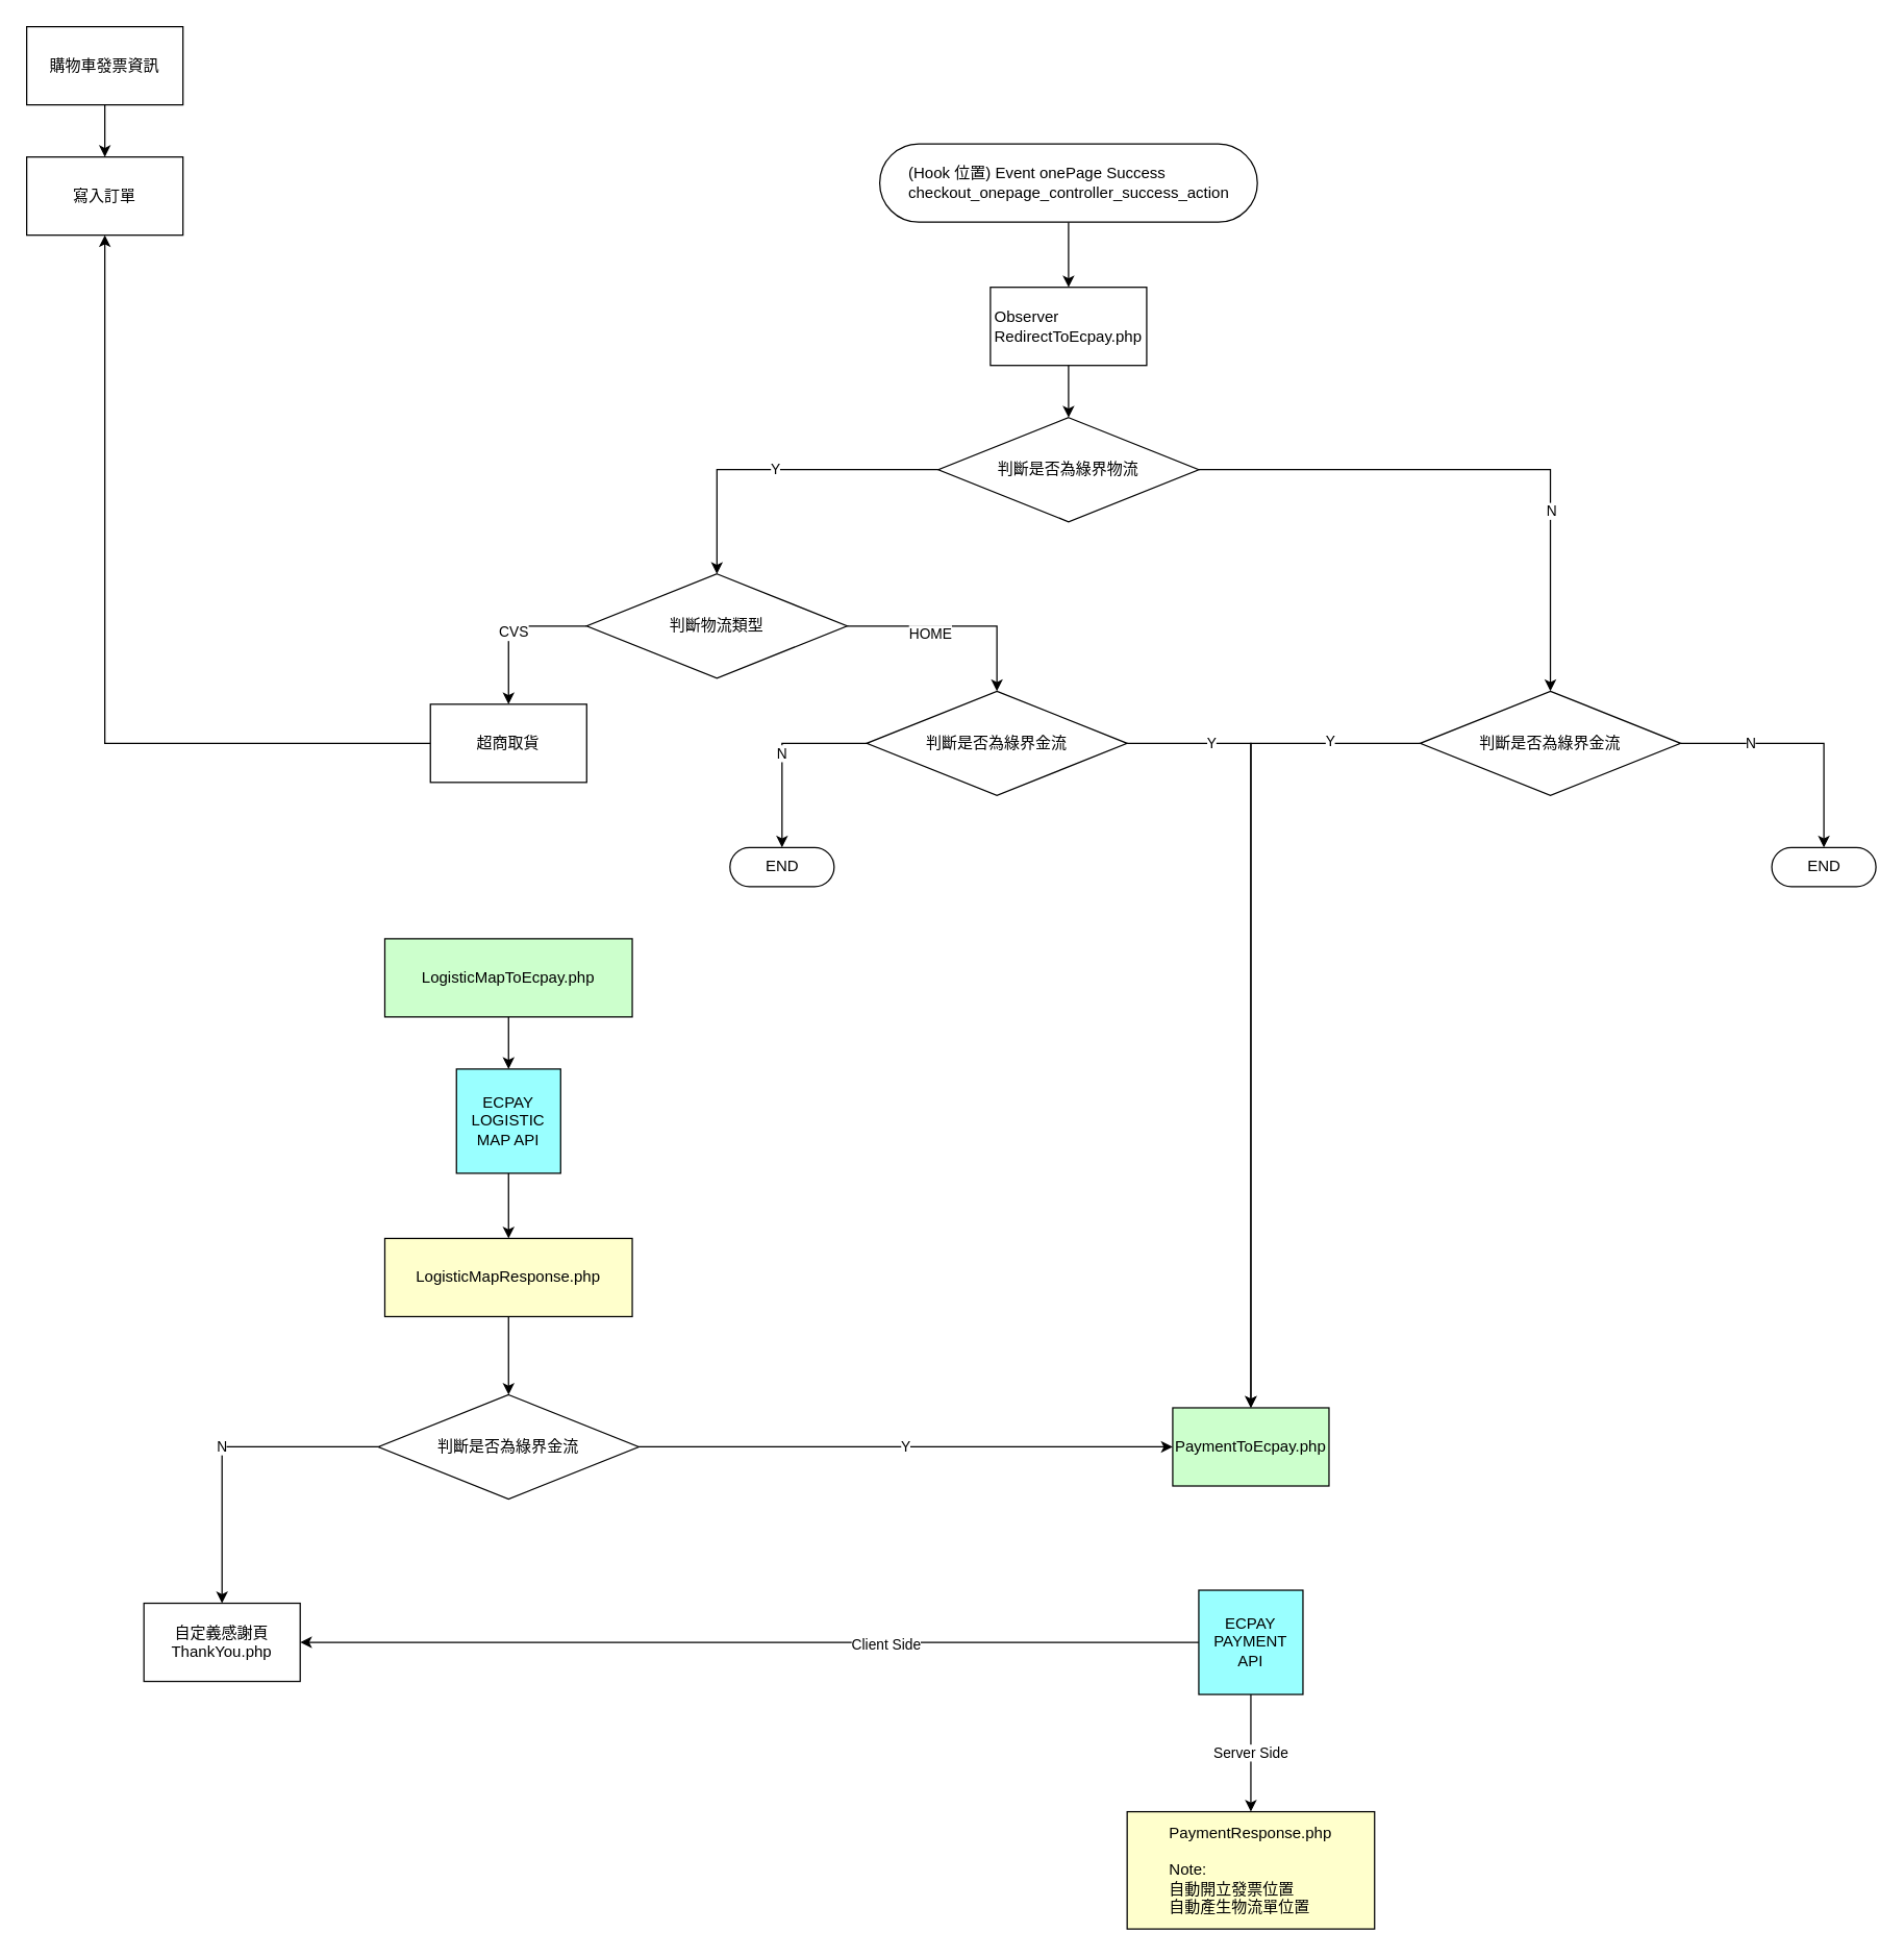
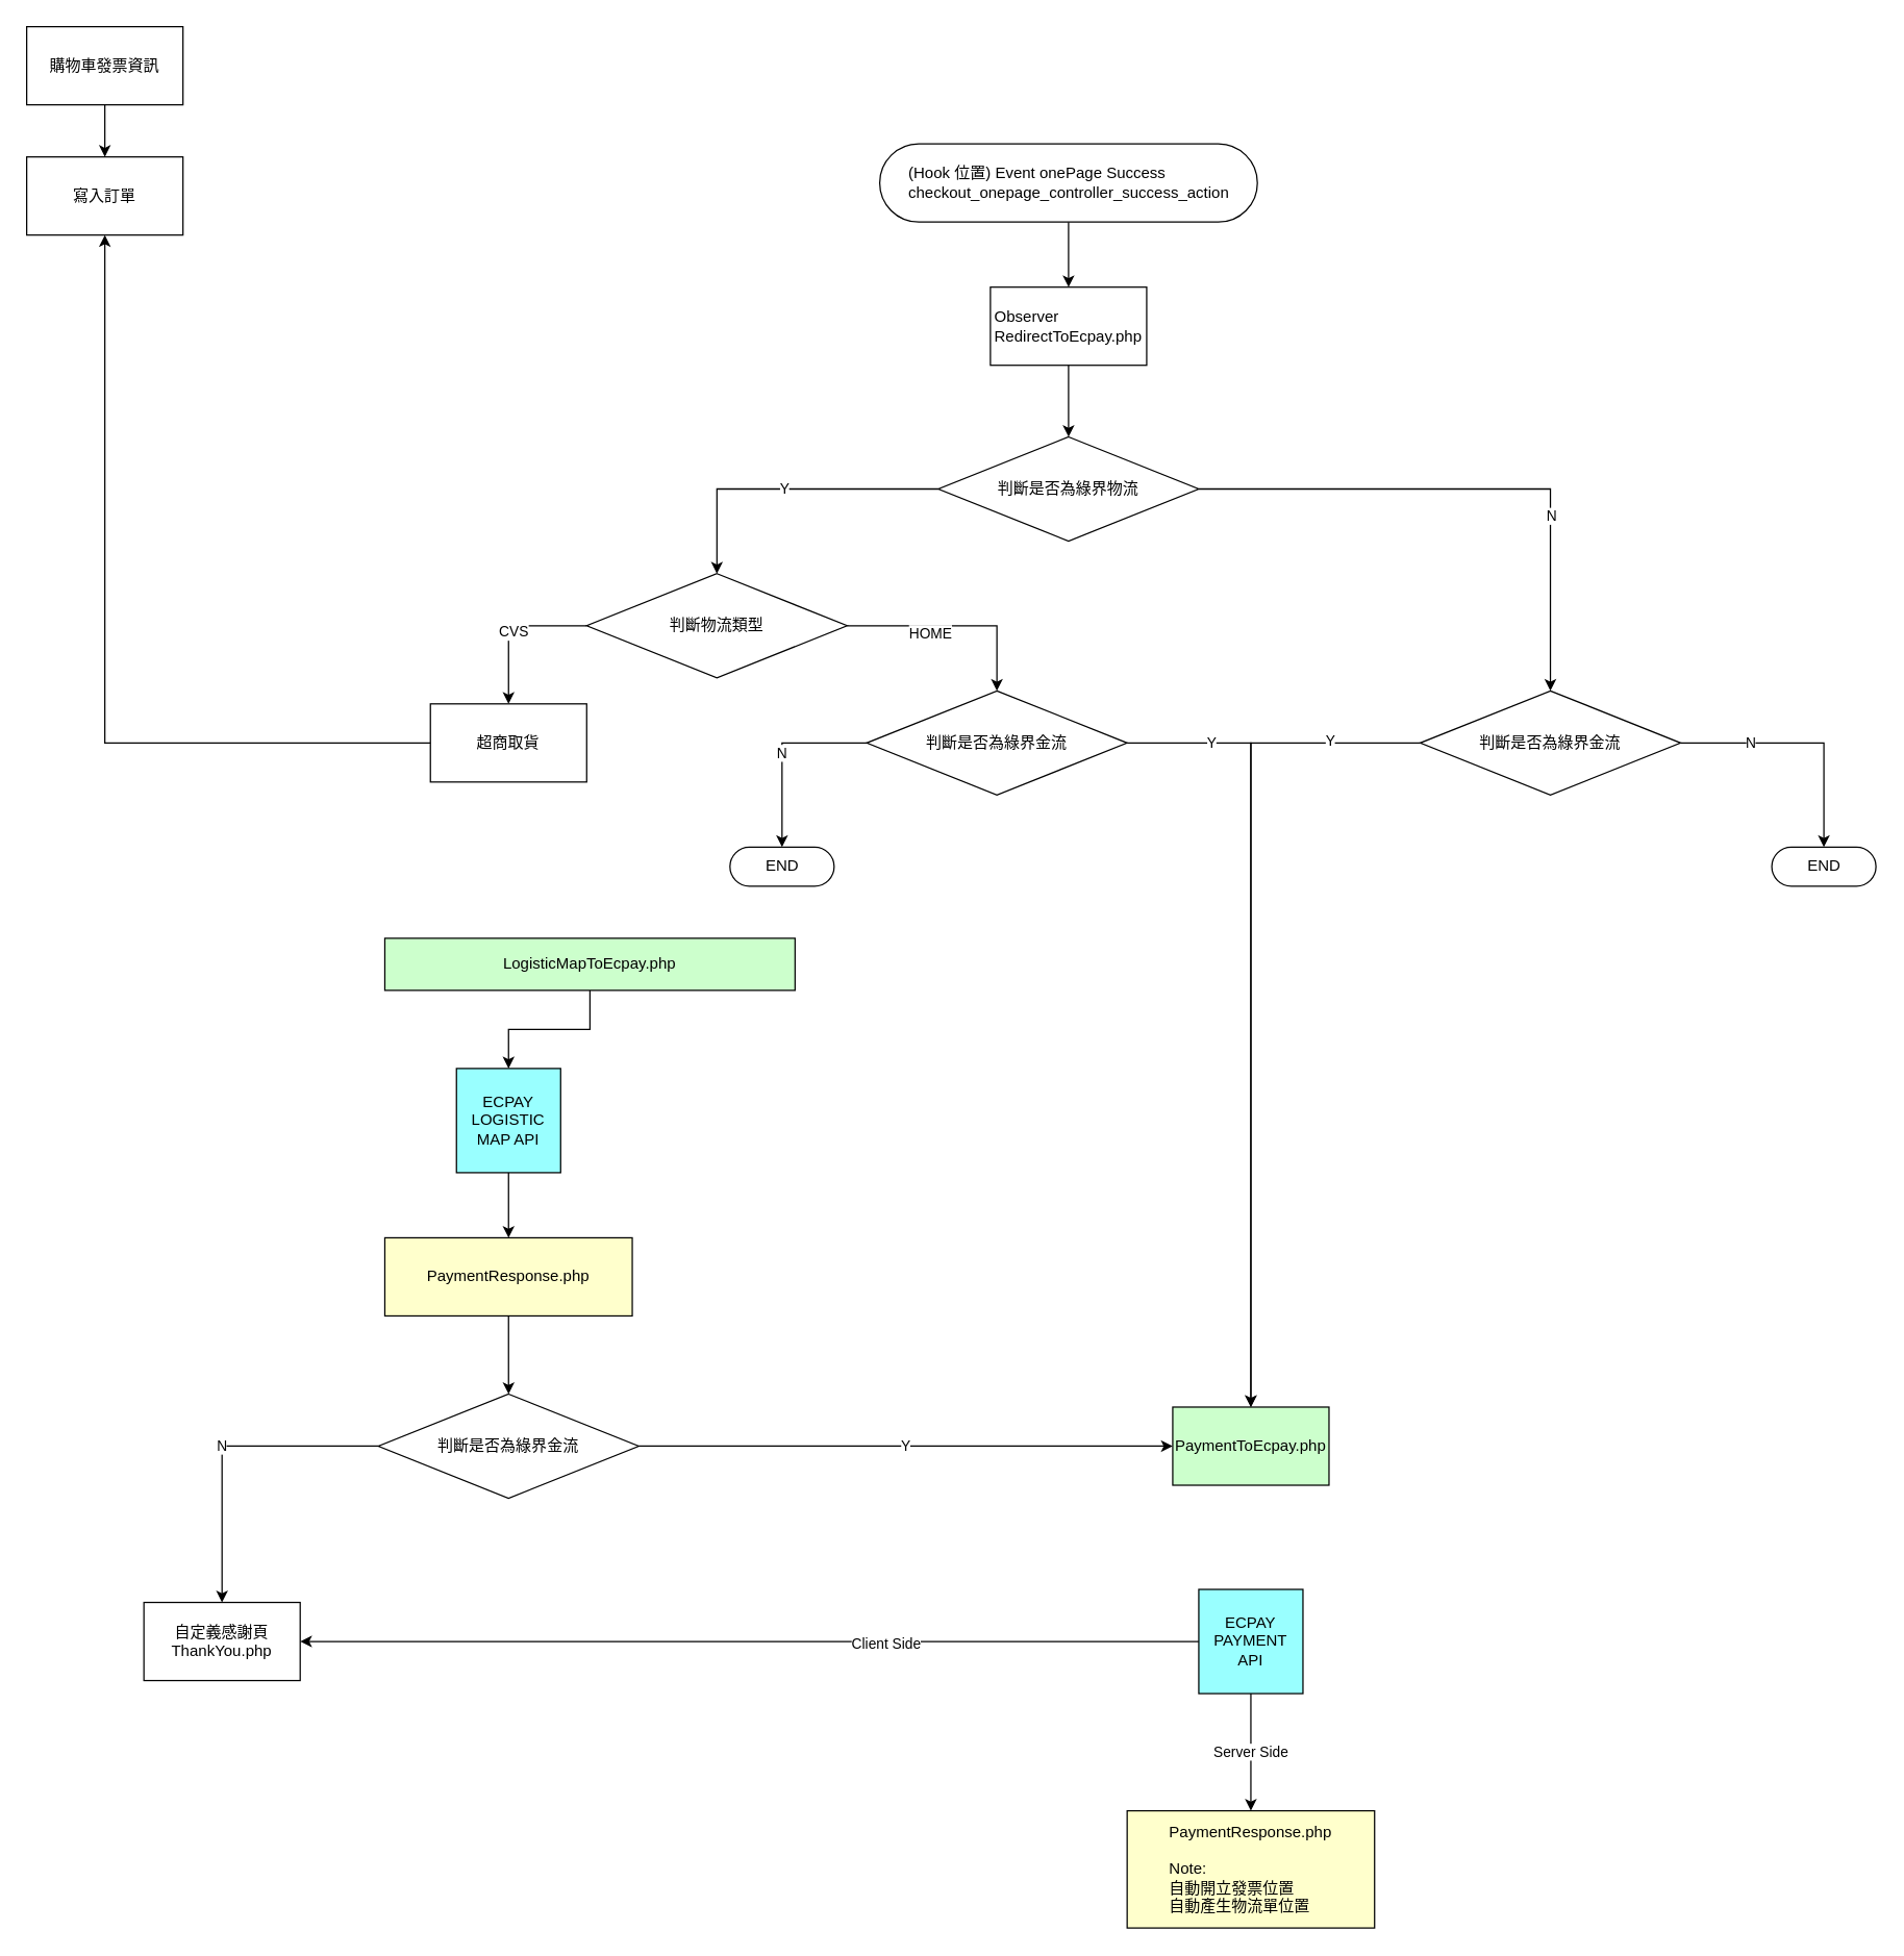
- <mxCell id="7" value="判斷是否為綠界物流" style="rhombus;whiteSpace=wrap;html=1;" parent="1" vertex="1"><mxGeometry x="720" y="320" width="200" height="80" as="geometry" /></mxCell>
+ <mxCell id="7" value="判斷是否為綠界物流" style="rhombus;whiteSpace=wrap;html=1;" parent="1" vertex="1"><mxGeometry x="720" y="335" width="200" height="80" as="geometry" /></mxCell>
- <mxCell id="27" value="LogisticMapToEcpay.php" style="whiteSpace=wrap;html=1;rounded=0;fillColor=#CCFFCC;" parent="1" vertex="1"><mxGeometry x="295" y="720" width="190" height="60" as="geometry" /></mxCell>
+ <mxCell id="27" value="LogisticMapToEcpay.php" style="whiteSpace=wrap;html=1;rounded=0;fillColor=#CCFFCC;" parent="1" vertex="1"><mxGeometry x="295" y="720" width="315" height="40" as="geometry" /></mxCell>
- <mxCell id="31" value="LogisticMapResponse.php" style="whiteSpace=wrap;html=1;rounded=0;fillColor=#FFFFCC;" parent="1" vertex="1"><mxGeometry x="295" y="950" width="190" height="60" as="geometry" /></mxCell>
+ <mxCell id="31" value="PaymentResponse.php" style="whiteSpace=wrap;html=1;rounded=0;fillColor=#FFFFCC;" parent="1" vertex="1"><mxGeometry x="295" y="950" width="190" height="60" as="geometry" /></mxCell>
